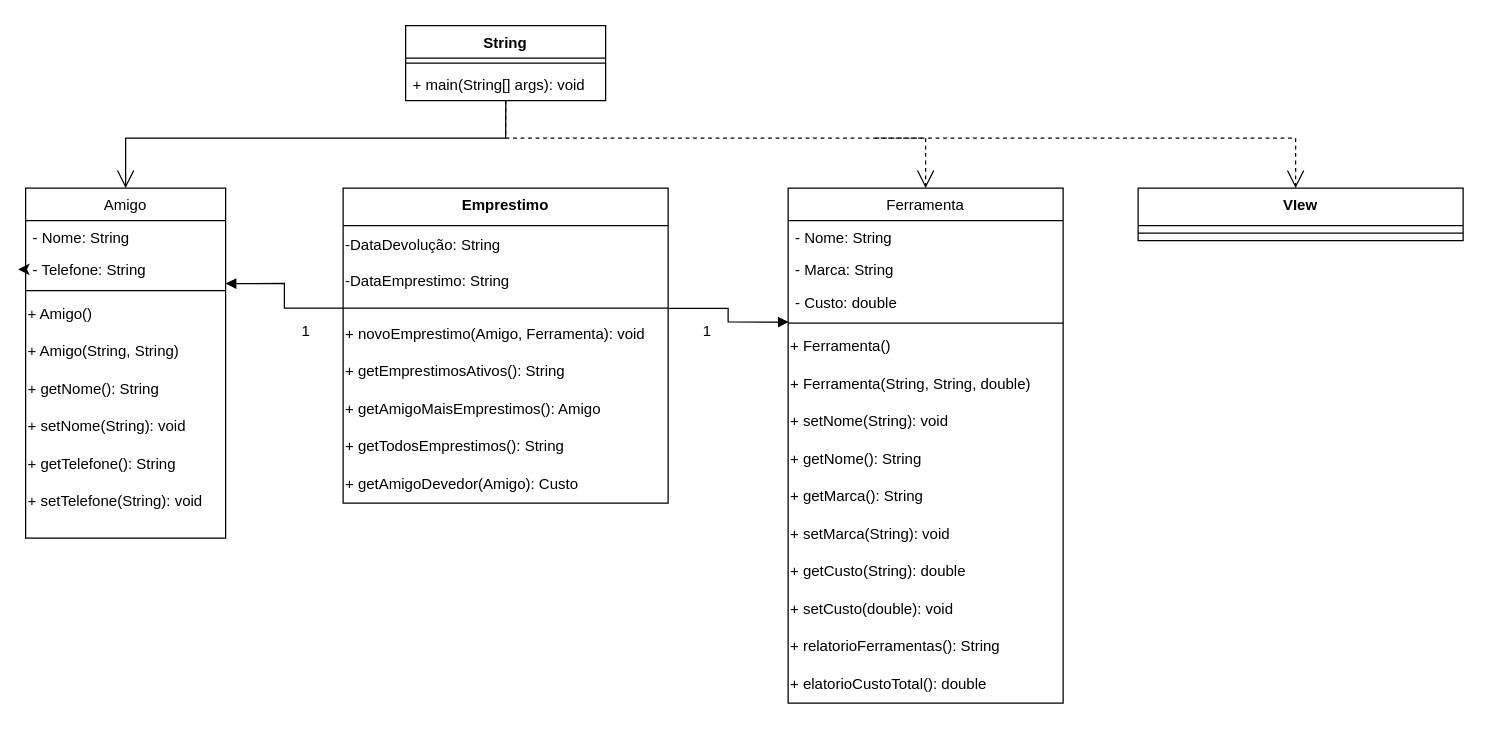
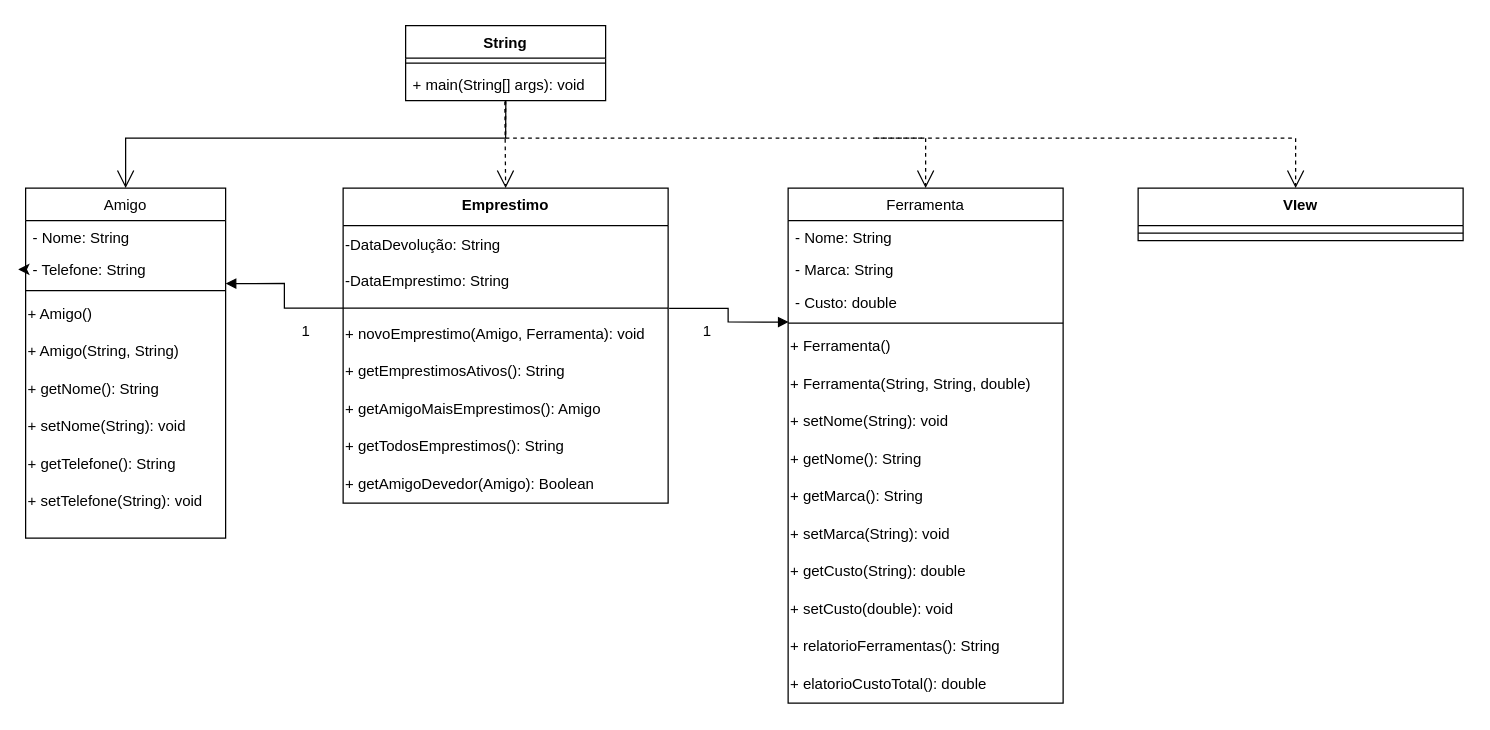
+ <mxCell id="41" value="" style="endArrow=open;endSize=12;dashed=1;html=1;rounded=0;entryX=0.5;entryY=0;entryDx=0;entryDy=0;exitX=0.496;exitY=1.025;exitDx=0;exitDy=0;exitPerimeter=0;" parent="1" source="30" target="33" edge="1"><mxGeometry width="160" relative="1" as="geometry"><mxPoint x="400" y="80" as="sourcePoint" /><mxPoint x="410" y="370" as="targetPoint" /></mxGeometry></mxCell>
- <mxCell id="40" value="+ getAmigoDevedor(Amigo): Custo" style="text;html=1;align=left;verticalAlign=middle;resizable=0;points=[];autosize=1;strokeColor=none;fillColor=none;" parent="33" vertex="1"><mxGeometry y="222" width="260" height="30" as="geometry" /></mxCell>
+ <mxCell id="40" value="+ getAmigoDevedor(Amigo): Boolean" style="text;html=1;align=left;verticalAlign=middle;resizable=0;points=[];autosize=1;strokeColor=none;fillColor=none;" parent="33" vertex="1"><mxGeometry y="222" width="260" height="30" as="geometry" /></mxCell>
